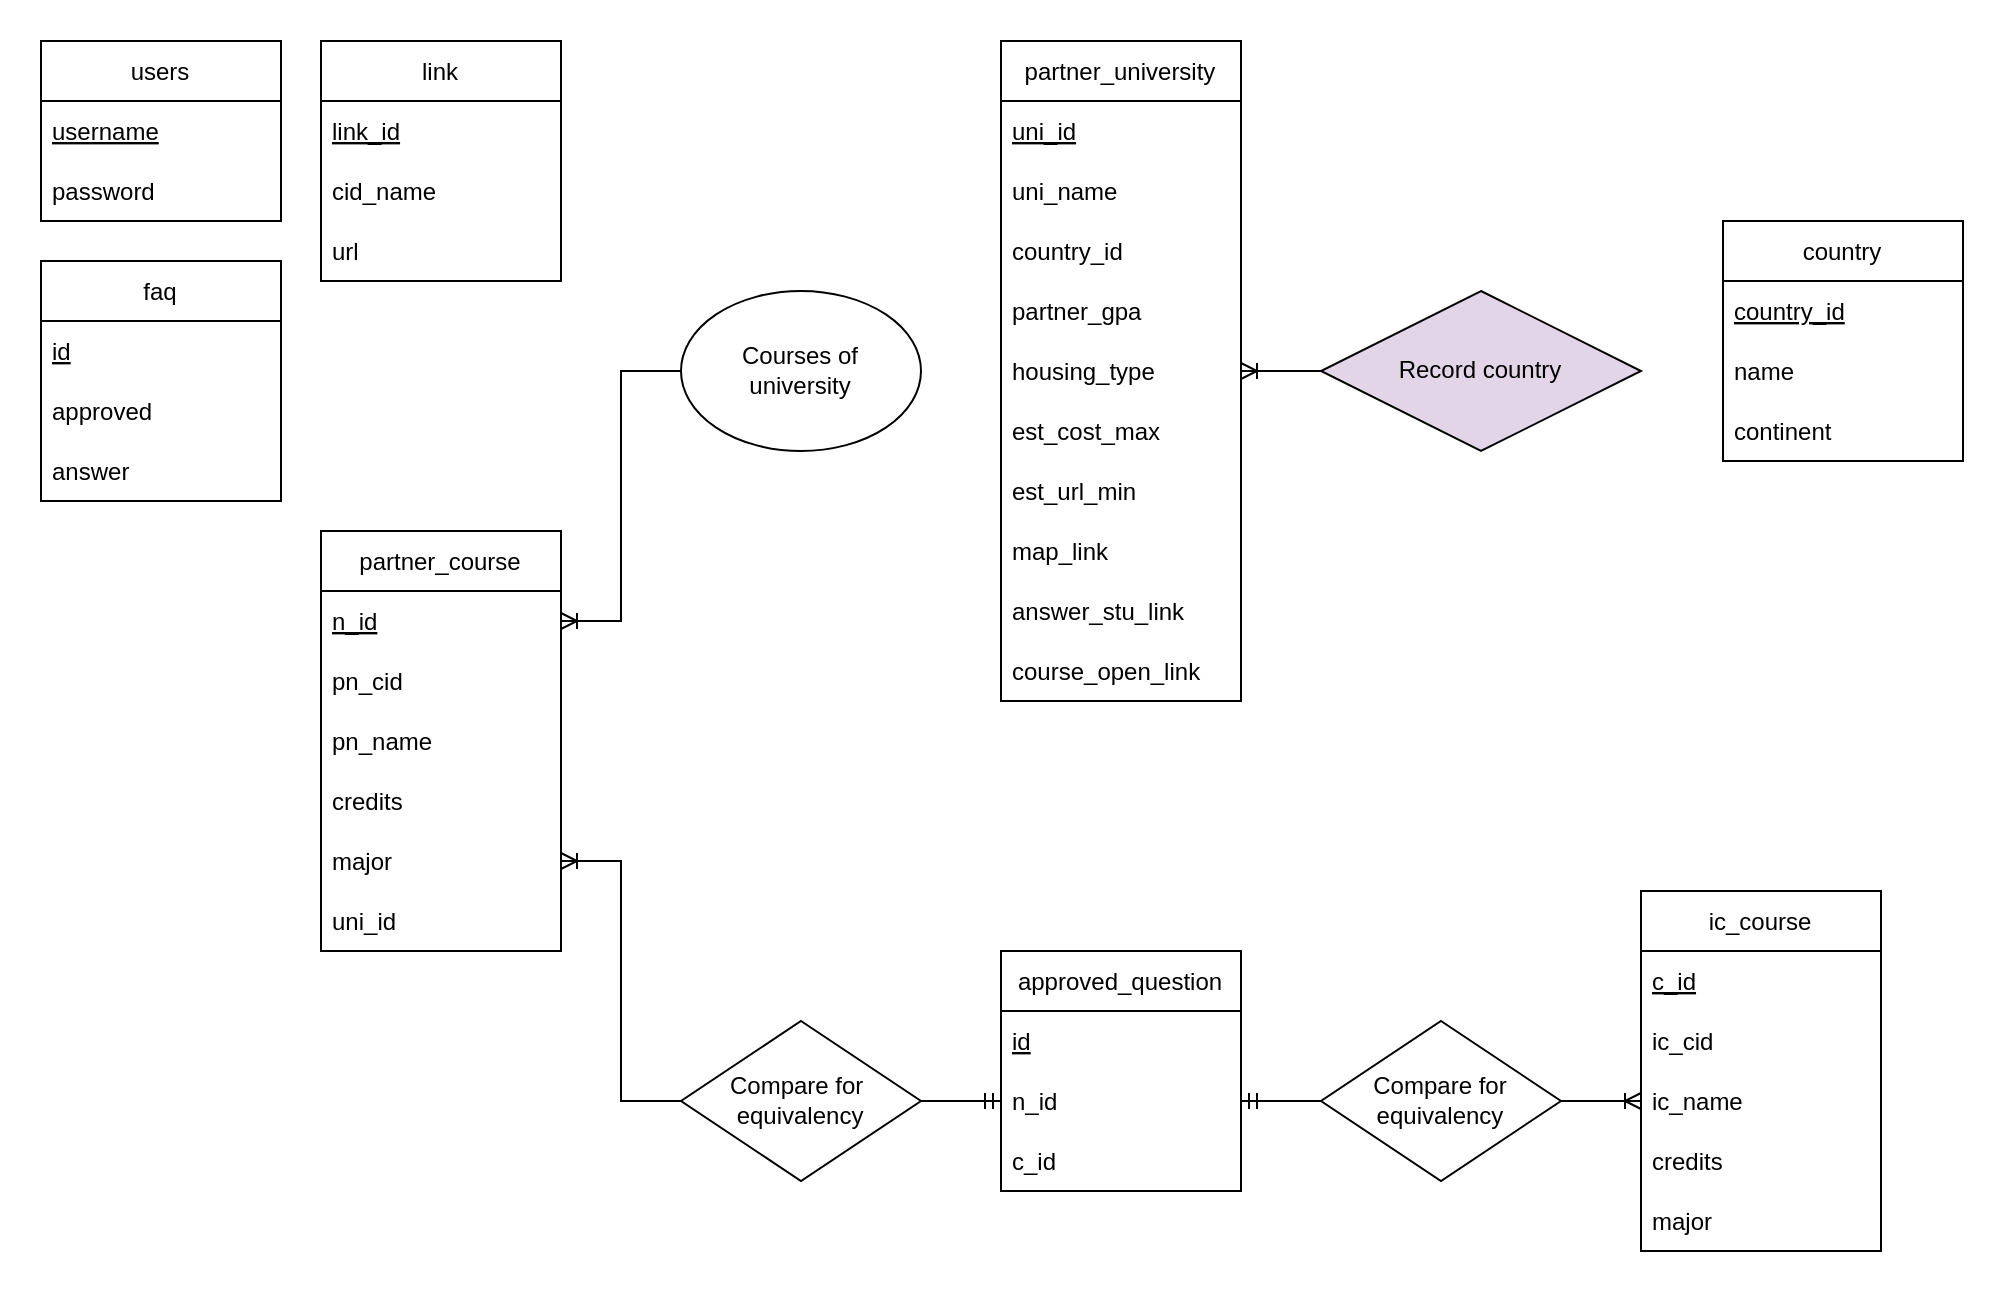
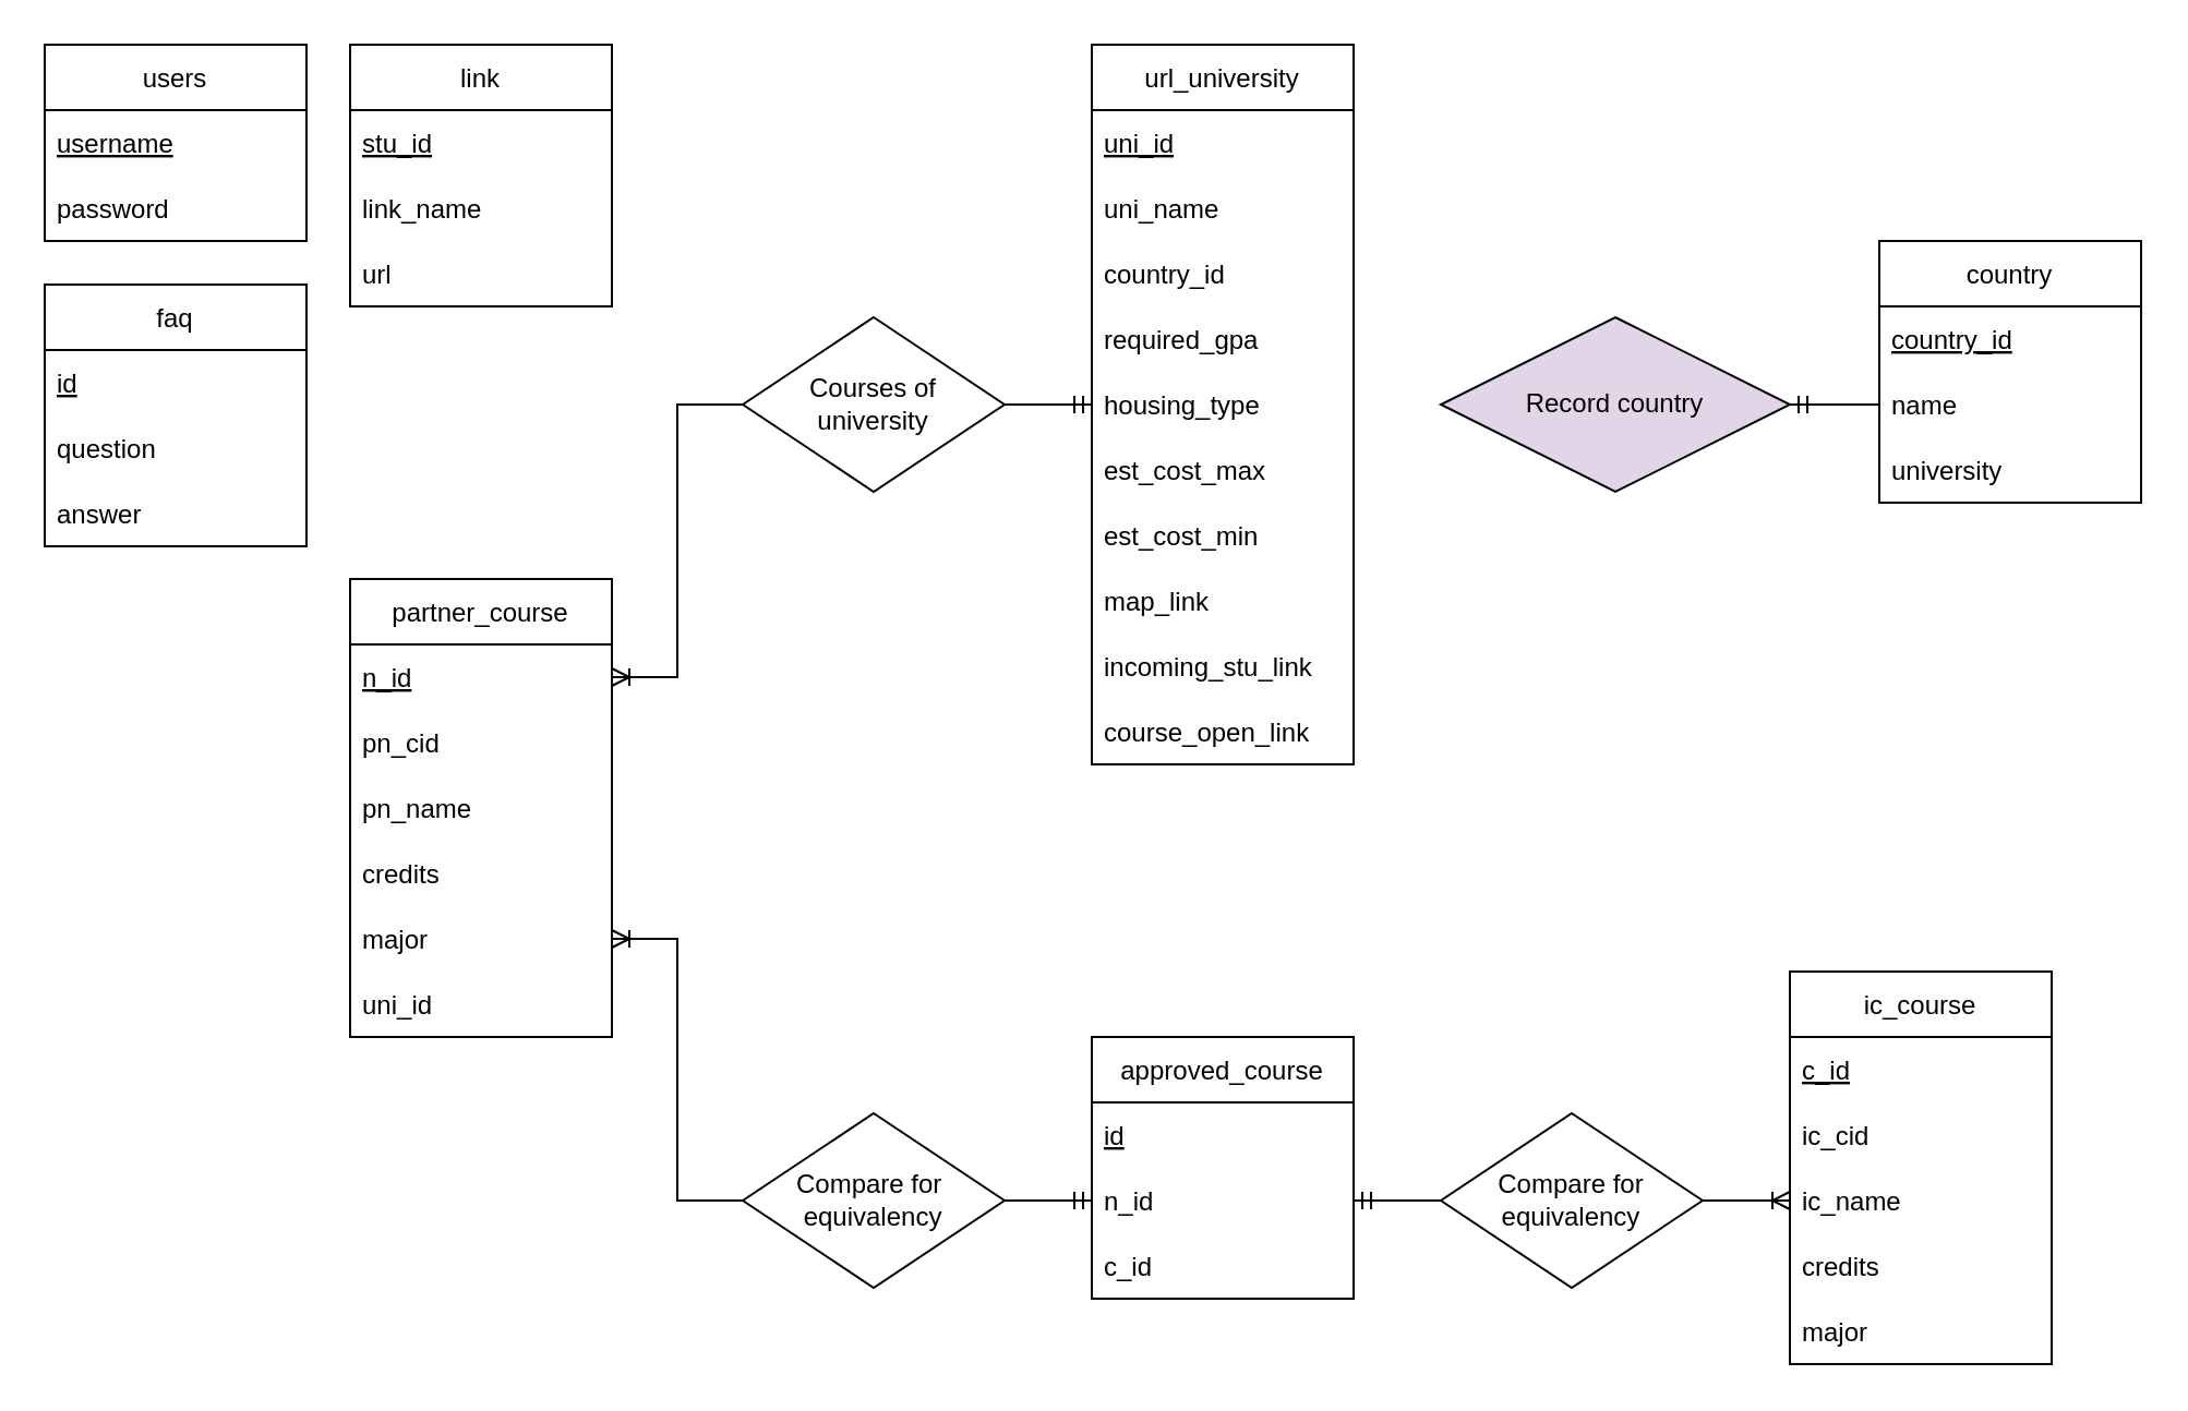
- <mxCell id="5" value="partner_university" style="swimlane;fontStyle=0;childLayout=stackLayout;horizontal=1;startSize=30;horizontalStack=0;resizeParent=1;resizeParentMax=0;resizeLast=0;collapsible=1;marginBottom=0;" vertex="1" parent="1"><mxGeometry x="500" y="20" width="120" height="330" as="geometry"><mxRectangle x="320" y="305" width="130" height="30" as="alternateBounds" /></mxGeometry></mxCell>
+ <mxCell id="5" value="url_university" style="swimlane;fontStyle=0;childLayout=stackLayout;horizontal=1;startSize=30;horizontalStack=0;resizeParent=1;resizeParentMax=0;resizeLast=0;collapsible=1;marginBottom=0;" vertex="1" parent="1"><mxGeometry x="500" y="20" width="120" height="330" as="geometry"><mxRectangle x="320" y="305" width="130" height="30" as="alternateBounds" /></mxGeometry></mxCell>
- <mxCell id="24" value="link_id" style="text;strokeColor=none;fillColor=none;align=left;verticalAlign=middle;spacingLeft=4;spacingRight=4;overflow=hidden;points=[[0,0.5],[1,0.5]];portConstraint=eastwest;rotatable=0;fontStyle=4" vertex="1" parent="23"><mxGeometry y="30" width="120" height="30" as="geometry" /></mxCell>
+ <mxCell id="24" value="stu_id" style="text;strokeColor=none;fillColor=none;align=left;verticalAlign=middle;spacingLeft=4;spacingRight=4;overflow=hidden;points=[[0,0.5],[1,0.5]];portConstraint=eastwest;rotatable=0;fontStyle=4" vertex="1" parent="23"><mxGeometry y="30" width="120" height="30" as="geometry" /></mxCell>
- <mxCell id="25" value="cid_name" style="text;strokeColor=none;fillColor=none;align=left;verticalAlign=middle;spacingLeft=4;spacingRight=4;overflow=hidden;points=[[0,0.5],[1,0.5]];portConstraint=eastwest;rotatable=0;" vertex="1" parent="23"><mxGeometry y="60" width="120" height="30" as="geometry" /></mxCell>
+ <mxCell id="25" value="link_name" style="text;strokeColor=none;fillColor=none;align=left;verticalAlign=middle;spacingLeft=4;spacingRight=4;overflow=hidden;points=[[0,0.5],[1,0.5]];portConstraint=eastwest;rotatable=0;" vertex="1" parent="23"><mxGeometry y="60" width="120" height="30" as="geometry" /></mxCell>
- <mxCell id="9" value="partner_gpa" style="text;strokeColor=none;fillColor=none;align=left;verticalAlign=middle;spacingLeft=4;spacingRight=4;overflow=hidden;points=[[0,0.5],[1,0.5]];portConstraint=eastwest;rotatable=0;" vertex="1" parent="5"><mxGeometry y="120" width="120" height="30" as="geometry" /></mxCell>
+ <mxCell id="9" value="required_gpa" style="text;strokeColor=none;fillColor=none;align=left;verticalAlign=middle;spacingLeft=4;spacingRight=4;overflow=hidden;points=[[0,0.5],[1,0.5]];portConstraint=eastwest;rotatable=0;" vertex="1" parent="5"><mxGeometry y="120" width="120" height="30" as="geometry" /></mxCell>
- <mxCell id="52" value="Courses of&lt;br&gt;university" style="ellipse;whiteSpace=wrap;html=1;" vertex="1" parent="1"><mxGeometry x="340" y="145" width="120" height="80" as="geometry" /></mxCell>
+ <mxCell id="52" value="Courses of&lt;br&gt;university" style="rhombus;whiteSpace=wrap;html=1;" vertex="1" parent="1"><mxGeometry x="340" y="145" width="120" height="80" as="geometry" /></mxCell>
+ <mxCell id="55" value="" style="edgeStyle=entityRelationEdgeStyle;fontSize=12;html=1;endArrow=ERmandOne;rounded=0;entryX=0;entryY=0.5;entryDx=0;entryDy=0;exitX=1;exitY=0.5;exitDx=0;exitDy=0;" edge="1" parent="1" source="52" target="10"><mxGeometry width="100" height="100" relative="1" as="geometry"><mxPoint x="470" y="224" as="sourcePoint" /><mxPoint x="510" y="224" as="targetPoint" /></mxGeometry></mxCell>
- <mxCell id="54" value="" style="edgeStyle=entityRelationEdgeStyle;fontSize=12;html=1;endArrow=ERoneToMany;rounded=0;entryX=1;entryY=0.5;entryDx=0;entryDy=0;exitX=0;exitY=0.5;exitDx=0;exitDy=0;" edge="1" parent="1" source="45" target="10"><mxGeometry width="100" height="100" relative="1" as="geometry"><mxPoint x="810" y="275" as="sourcePoint" /><mxPoint x="750" y="400" as="targetPoint" /></mxGeometry></mxCell>
+ <mxCell id="56" value="" style="edgeStyle=entityRelationEdgeStyle;fontSize=12;html=1;endArrow=ERmandOne;rounded=0;entryX=1;entryY=0.5;entryDx=0;entryDy=0;exitX=0;exitY=0.5;exitDx=0;exitDy=0;" edge="1" parent="1" source="39" target="45"><mxGeometry width="100" height="100" relative="1" as="geometry"><mxPoint x="810" y="305" as="sourcePoint" /><mxPoint x="850" y="305" as="targetPoint" /></mxGeometry></mxCell>
- <mxCell id="35" value="approved" style="text;strokeColor=none;fillColor=none;align=left;verticalAlign=middle;spacingLeft=4;spacingRight=4;overflow=hidden;points=[[0,0.5],[1,0.5]];portConstraint=eastwest;rotatable=0;" vertex="1" parent="33"><mxGeometry y="60" width="120" height="30" as="geometry" /></mxCell>
+ <mxCell id="35" value="question" style="text;strokeColor=none;fillColor=none;align=left;verticalAlign=middle;spacingLeft=4;spacingRight=4;overflow=hidden;points=[[0,0.5],[1,0.5]];portConstraint=eastwest;rotatable=0;" vertex="1" parent="33"><mxGeometry y="60" width="120" height="30" as="geometry" /></mxCell>
- <mxCell id="40" value="continent" style="text;strokeColor=none;fillColor=none;align=left;verticalAlign=middle;spacingLeft=4;spacingRight=4;overflow=hidden;points=[[0,0.5],[1,0.5]];portConstraint=eastwest;rotatable=0;" vertex="1" parent="37"><mxGeometry y="90" width="120" height="30" as="geometry" /></mxCell>
+ <mxCell id="40" value="university" style="text;strokeColor=none;fillColor=none;align=left;verticalAlign=middle;spacingLeft=4;spacingRight=4;overflow=hidden;points=[[0,0.5],[1,0.5]];portConstraint=eastwest;rotatable=0;" vertex="1" parent="37"><mxGeometry y="90" width="120" height="30" as="geometry" /></mxCell>
- <mxCell id="12" value="est_url_min" style="text;strokeColor=none;fillColor=none;align=left;verticalAlign=middle;spacingLeft=4;spacingRight=4;overflow=hidden;points=[[0,0.5],[1,0.5]];portConstraint=eastwest;rotatable=0;" vertex="1" parent="5"><mxGeometry y="210" width="120" height="30" as="geometry" /></mxCell>
+ <mxCell id="12" value="est_cost_min" style="text;strokeColor=none;fillColor=none;align=left;verticalAlign=middle;spacingLeft=4;spacingRight=4;overflow=hidden;points=[[0,0.5],[1,0.5]];portConstraint=eastwest;rotatable=0;" vertex="1" parent="5"><mxGeometry y="210" width="120" height="30" as="geometry" /></mxCell>
- <mxCell id="14" value="answer_stu_link" style="text;strokeColor=none;fillColor=none;align=left;verticalAlign=middle;spacingLeft=4;spacingRight=4;overflow=hidden;points=[[0,0.5],[1,0.5]];portConstraint=eastwest;rotatable=0;" vertex="1" parent="5"><mxGeometry y="270" width="120" height="30" as="geometry" /></mxCell>
+ <mxCell id="14" value="incoming_stu_link" style="text;strokeColor=none;fillColor=none;align=left;verticalAlign=middle;spacingLeft=4;spacingRight=4;overflow=hidden;points=[[0,0.5],[1,0.5]];portConstraint=eastwest;rotatable=0;" vertex="1" parent="5"><mxGeometry y="270" width="120" height="30" as="geometry" /></mxCell>
- <mxCell id="41" value="approved_question" style="swimlane;fontStyle=0;childLayout=stackLayout;horizontal=1;startSize=30;horizontalStack=0;resizeParent=1;resizeParentMax=0;resizeLast=0;collapsible=1;marginBottom=0;" vertex="1" parent="1"><mxGeometry x="500" y="475" width="120" height="120" as="geometry"><mxRectangle x="320" y="305" width="130" height="30" as="alternateBounds" /></mxGeometry></mxCell>
+ <mxCell id="41" value="approved_course" style="swimlane;fontStyle=0;childLayout=stackLayout;horizontal=1;startSize=30;horizontalStack=0;resizeParent=1;resizeParentMax=0;resizeLast=0;collapsible=1;marginBottom=0;" vertex="1" parent="1"><mxGeometry x="500" y="475" width="120" height="120" as="geometry"><mxRectangle x="320" y="305" width="130" height="30" as="alternateBounds" /></mxGeometry></mxCell>
